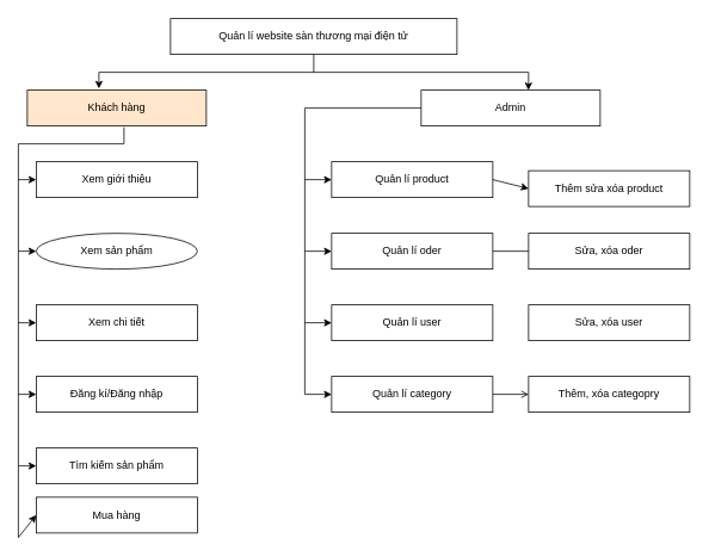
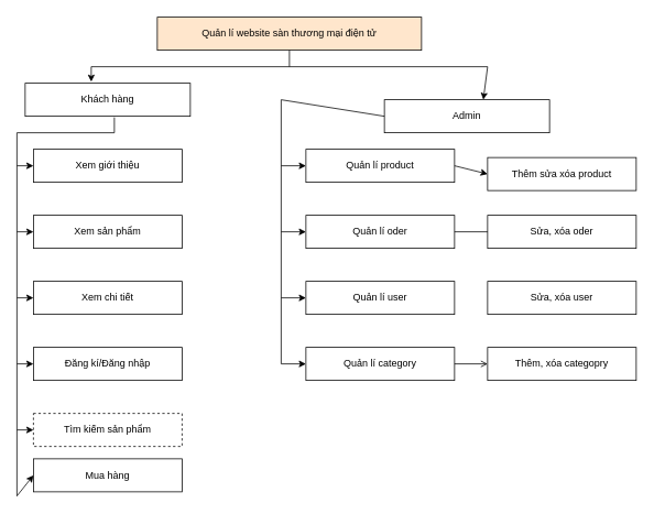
- <mxCell id="2" value="Quản lí website sàn thương mại điện tử" style="rounded=0;whiteSpace=wrap;html=1;" vertex="1" parent="1"><mxGeometry x="190" y="20" width="320" height="40" as="geometry" /></mxCell>
+ <mxCell id="2" value="Quản lí website sàn thương mại điện tử" style="rounded=0;whiteSpace=wrap;html=1;fillColor=#ffe6cc;" vertex="1" parent="1"><mxGeometry x="190" y="20" width="320" height="40" as="geometry" /></mxCell>
- <mxCell id="3" value="Khách hàng" style="rounded=0;whiteSpace=wrap;html=1;fillColor=#ffe6cc;" vertex="1" parent="1"><mxGeometry x="30" y="100" width="200" height="40" as="geometry" /></mxCell>
+ <mxCell id="3" value="Khách hàng" style="rounded=0;whiteSpace=wrap;html=1;" vertex="1" parent="1"><mxGeometry x="30" y="100" width="200" height="40" as="geometry" /></mxCell>
- <mxCell id="4" value="Admin" style="rounded=0;whiteSpace=wrap;html=1;" vertex="1" parent="1"><mxGeometry x="470" y="100" width="200" height="40" as="geometry" /></mxCell>
+ <mxCell id="4" value="Admin" style="rounded=0;whiteSpace=wrap;html=1;" vertex="1" parent="1"><mxGeometry x="465" y="120" width="200" height="40" as="geometry" /></mxCell>
- <mxCell id="10" value="Xem sản phẩm" style="ellipse;whiteSpace=wrap;html=1;" vertex="1" parent="1"><mxGeometry x="40" y="260" width="180" height="40" as="geometry" /></mxCell>
+ <mxCell id="10" value="Xem sản phẩm" style="rounded=0;whiteSpace=wrap;html=1;" vertex="1" parent="1"><mxGeometry x="40" y="260" width="180" height="40" as="geometry" /></mxCell>
- <mxCell id="7" value="Tìm kiếm sản phẩm" style="rounded=0;whiteSpace=wrap;html=1;" vertex="1" parent="1"><mxGeometry x="40" y="500" width="180" height="40" as="geometry" /></mxCell>
+ <mxCell id="7" value="Tìm kiếm sản phẩm" style="rounded=0;whiteSpace=wrap;html=1;dashed=1;" vertex="1" parent="1"><mxGeometry x="40" y="500" width="180" height="40" as="geometry" /></mxCell>
